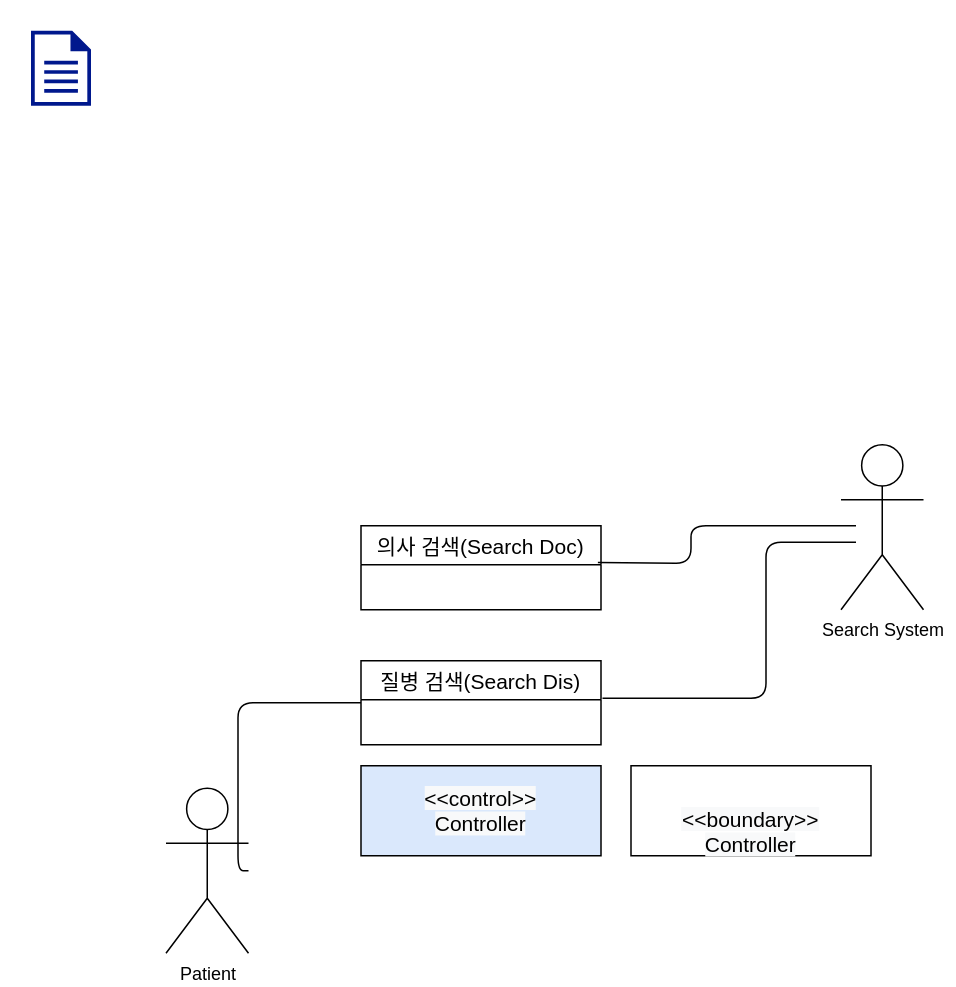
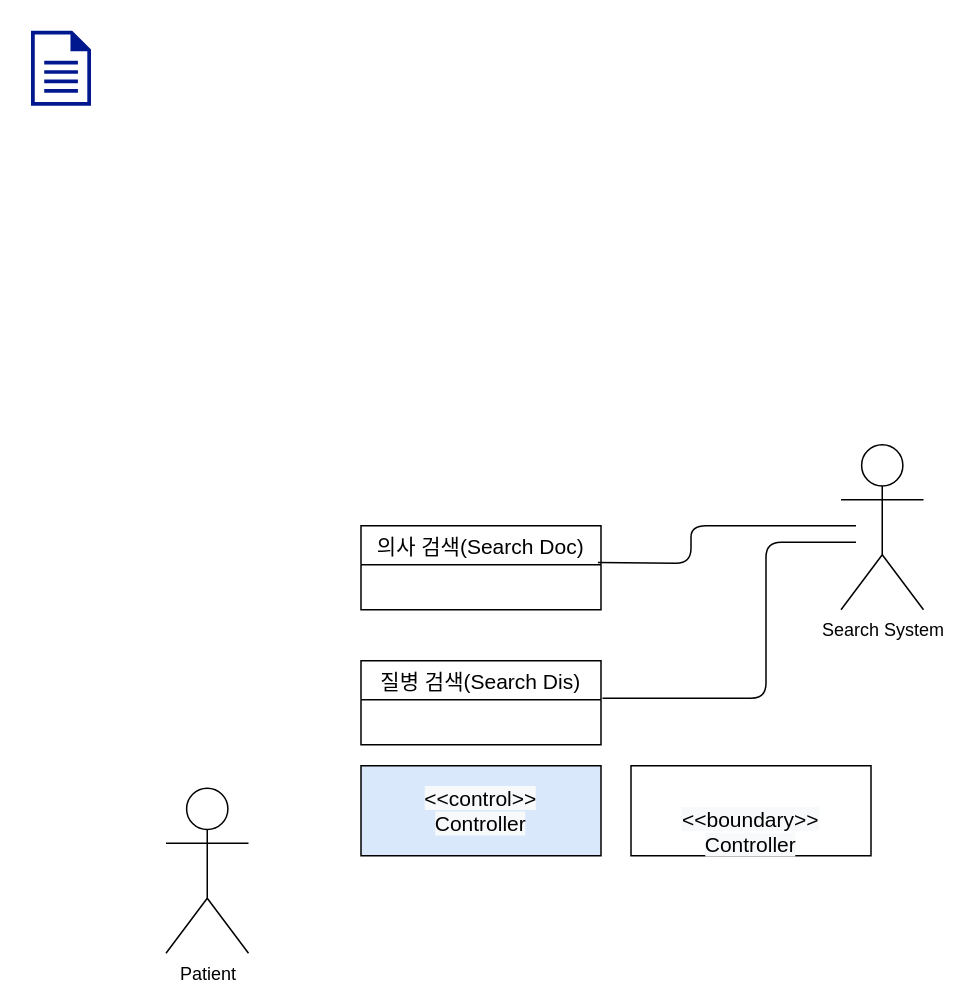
- <mxCell id="9" value="" style="endArrow=none;html=1;exitX=0;exitY=0.5;exitDx=0;exitDy=0;" parent="1" source="7" target="2" edge="1"><mxGeometry width="50" height="50" relative="1" as="geometry"><mxPoint x="210" y="480" as="sourcePoint" /><mxPoint x="158" y="605" as="targetPoint" /><Array as="points"><mxPoint x="158" y="468" /><mxPoint x="158" y="580" /></Array></mxGeometry></mxCell>
